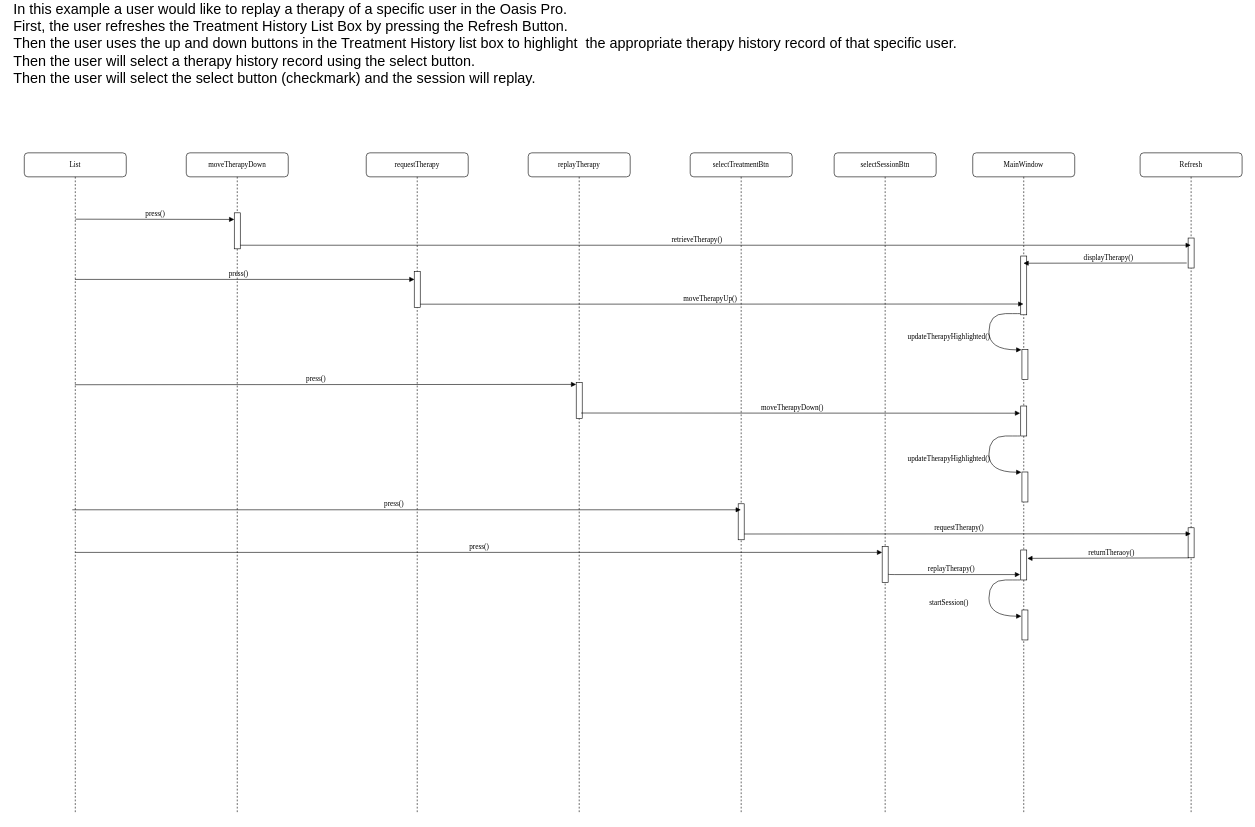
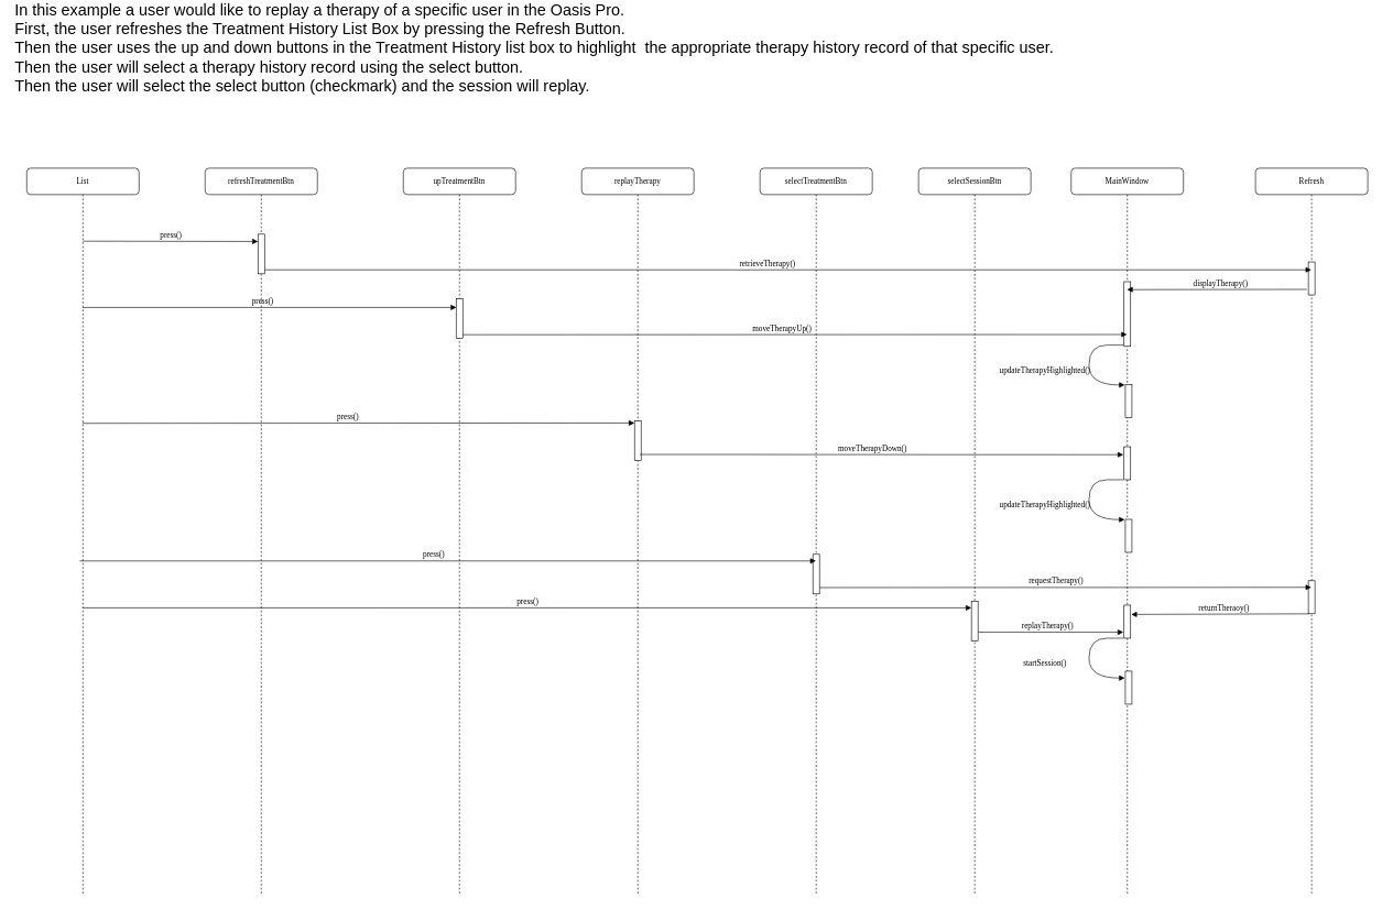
- <mxCell id="2" value="moveTherapyDown" style="shape=umlLifeline;perimeter=lifelinePerimeter;whiteSpace=wrap;container=1;collapsible=0;recursiveResize=0;outlineConnect=0;rounded=1;shadow=0;comic=0;labelBackgroundColor=none;strokeWidth=1;fontFamily=Verdana;fontSize=12;align=center;html=1;" parent="1" vertex="1"><mxGeometry x="310" y="228" width="170" height="1102" as="geometry" /></mxCell>
+ <mxCell id="2" value="refreshTreatmentBtn" style="shape=umlLifeline;perimeter=lifelinePerimeter;whiteSpace=wrap;container=1;collapsible=0;recursiveResize=0;outlineConnect=0;rounded=1;shadow=0;comic=0;labelBackgroundColor=none;strokeWidth=1;fontFamily=Verdana;fontSize=12;align=center;html=1;" parent="1" vertex="1"><mxGeometry x="310" y="228" width="170" height="1102" as="geometry" /></mxCell>
- <mxCell id="26" value="requestTherapy" style="shape=umlLifeline;perimeter=lifelinePerimeter;whiteSpace=wrap;container=1;collapsible=0;recursiveResize=0;outlineConnect=0;rounded=1;shadow=0;comic=0;labelBackgroundColor=none;strokeWidth=1;fontFamily=Verdana;fontSize=12;align=center;html=1;" parent="1" vertex="1"><mxGeometry x="610" y="228" width="170" height="1102" as="geometry" /></mxCell>
+ <mxCell id="26" value="upTreatmentBtn" style="shape=umlLifeline;perimeter=lifelinePerimeter;whiteSpace=wrap;container=1;collapsible=0;recursiveResize=0;outlineConnect=0;rounded=1;shadow=0;comic=0;labelBackgroundColor=none;strokeWidth=1;fontFamily=Verdana;fontSize=12;align=center;html=1;" parent="1" vertex="1"><mxGeometry x="610" y="228" width="170" height="1102" as="geometry" /></mxCell>
